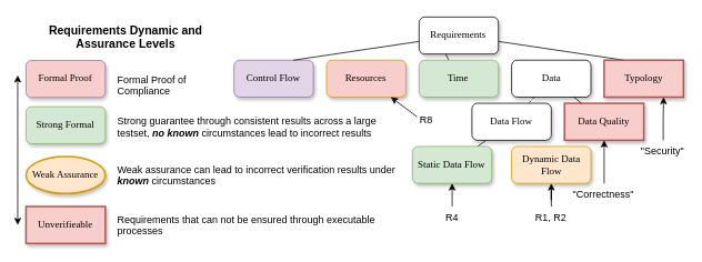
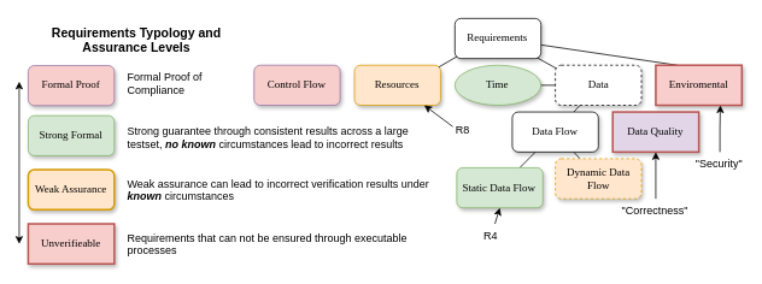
- <mxCell id="2" value="Requirements Dynamic and Assurance Levels" style="text;html=1;align=center;verticalAlign=middle;whiteSpace=wrap;rounded=0;fontSize=14;fontStyle=1" parent="1" vertex="1"><mxGeometry x="30" y="24.44" width="240" height="40" as="geometry" /></mxCell>
+ <mxCell id="2" value="Requirements Typology and Assurance Levels" style="text;html=1;align=center;verticalAlign=middle;whiteSpace=wrap;rounded=0;fontSize=14;fontStyle=1" parent="1" vertex="1"><mxGeometry x="30" y="24.44" width="240" height="40" as="geometry" /></mxCell>
- <mxCell id="4" style="rounded=0;orthogonalLoop=1;jettySize=auto;html=1;endArrow=none;startFill=0;entryX=0.75;entryY=0;entryDx=0;entryDy=0;" parent="1" source="8" target="3" edge="1"><mxGeometry relative="1" as="geometry" /></mxCell>
- <mxCell id="6" style="rounded=0;orthogonalLoop=1;jettySize=auto;html=1;endArrow=none;startFill=0;exitX=0.25;exitY=0.667;exitDx=0;exitDy=0;exitPerimeter=0;" parent="1" source="8" target="11" edge="1"><mxGeometry relative="1" as="geometry" /></mxCell>
+ <mxCell id="6" style="rounded=0;orthogonalLoop=1;jettySize=auto;html=1;endArrow=none;startFill=0;exitX=0.25;exitY=0.667;exitDx=0;exitDy=0;exitPerimeter=0;entryX=0.75;entryY=0.333;entryDx=0;entryDy=0;entryPerimeter=0;" parent="1" source="8" target="10" edge="1"><mxGeometry relative="1" as="geometry" /></mxCell>
+ <mxCell id="7" style="rounded=0;orthogonalLoop=1;jettySize=auto;html=1;endArrow=none;startFill=0;exitX=0.833;exitY=0.833;exitDx=0;exitDy=0;exitPerimeter=0;entryX=0.083;entryY=0.167;entryDx=0;entryDy=0;entryPerimeter=0;" parent="1" source="8" target="9" edge="1"><mxGeometry relative="1" as="geometry" /></mxCell>
- <mxCell id="3" value="Control Flow" style="whiteSpace=wrap;html=1;rounded=1;shadow=1;labelBackgroundColor=none;strokeWidth=1;fontFamily=Verdana;fontSize=12;align=center;fillColor=#e1d5e7;strokeColor=#9673a6;fillStyle=auto;" parent="1" vertex="1"><mxGeometry x="280" y="71.852" width="95.294" height="44.444" as="geometry" /></mxCell>
+ <mxCell id="3" value="Control Flow" style="whiteSpace=wrap;html=1;rounded=1;shadow=1;labelBackgroundColor=none;strokeWidth=1;fontFamily=Verdana;fontSize=12;align=center;fillColor=#f8cecc;strokeColor=#9673a6;fillStyle=auto;" parent="1" vertex="1"><mxGeometry x="280" y="71.852" width="95.294" height="44.444" as="geometry" /></mxCell>
- <mxCell id="10" value="Resources" style="whiteSpace=wrap;html=1;rounded=1;shadow=1;labelBackgroundColor=none;strokeWidth=1;fontFamily=Verdana;fontSize=12;align=center;fillColor=#f8cecc;strokeColor=#d79b00;" parent="1" vertex="1"><mxGeometry x="391.176" y="71.852" width="95.294" height="44.444" as="geometry" /></mxCell>
+ <mxCell id="10" value="Resources" style="whiteSpace=wrap;html=1;rounded=1;shadow=1;labelBackgroundColor=none;strokeWidth=1;fontFamily=Verdana;fontSize=12;align=center;fillColor=#ffe6cc;strokeColor=#d79b00;" parent="1" vertex="1"><mxGeometry x="391.176" y="71.852" width="95.294" height="44.444" as="geometry" /></mxCell>
- <mxCell id="11" value="Time" style="whiteSpace=wrap;html=1;rounded=1;shadow=1;labelBackgroundColor=none;strokeWidth=1;fontFamily=Verdana;fontSize=12;align=center;fillColor=#d5e8d4;strokeColor=#82b366;" parent="1" vertex="1"><mxGeometry x="502.353" y="71.852" width="95.294" height="44.444" as="geometry" /></mxCell>
+ <mxCell id="11" value="Time" style="ellipse;whiteSpace=wrap;html=1;shadow=1;labelBackgroundColor=none;strokeWidth=1;fontFamily=Verdana;fontSize=12;align=center;fillColor=#d5e8d4;strokeColor=#82b366;" parent="1" vertex="1"><mxGeometry x="502.353" y="71.852" width="95.294" height="44.444" as="geometry" /></mxCell>
- <mxCell id="9" value="Data" style="whiteSpace=wrap;html=1;rounded=1;shadow=1;labelBackgroundColor=none;strokeWidth=1;fontFamily=Verdana;fontSize=12;align=center;" parent="1" vertex="1"><mxGeometry x="613.529" y="71.852" width="95.294" height="44.444" as="geometry" /></mxCell>
+ <mxCell id="9" value="Data" style="whiteSpace=wrap;html=1;rounded=1;shadow=1;labelBackgroundColor=none;strokeWidth=1;fontFamily=Verdana;fontSize=12;align=center;dashed=1;" parent="1" vertex="1"><mxGeometry x="613.529" y="71.852" width="95.294" height="44.444" as="geometry" /></mxCell>
- <mxCell id="20" value="Typology" style="whiteSpace=wrap;html=1;rounded=0;shadow=1;labelBackgroundColor=none;strokeWidth=2;fontFamily=Verdana;fontSize=12;align=center;fillColor=#f8cecc;strokeColor=#b85450;" parent="1" vertex="1"><mxGeometry x="724.706" y="71.852" width="95.294" height="44.444" as="geometry" /></mxCell>
+ <mxCell id="20" value="Enviromental" style="whiteSpace=wrap;html=1;rounded=0;shadow=1;labelBackgroundColor=none;strokeWidth=2;fontFamily=Verdana;fontSize=12;align=center;fillColor=#f8cecc;strokeColor=#b85450;" parent="1" vertex="1"><mxGeometry x="724.706" y="71.852" width="95.294" height="44.444" as="geometry" /></mxCell>
- <mxCell id="26" value="Formal Proof of Compliance" style="text;whiteSpace=wrap;html=1;" parent="1" vertex="1"><mxGeometry x="137.65" y="82.22" width="132.35" height="40" as="geometry" /></mxCell>
+ <mxCell id="26" value="Formal Proof of Compliance" style="text;whiteSpace=wrap;html=1;" parent="1" vertex="1"><mxGeometry x="137.65" y="72.22" width="132.35" height="40" as="geometry" /></mxCell>
- <mxCell id="16" value="" style="rounded=0;html=1;labelBackgroundColor=none;startArrow=none;startFill=0;startSize=5;endArrow=none;endFill=0;endSize=5;jettySize=auto;orthogonalLoop=1;strokeWidth=1;fontFamily=Verdana;fontSize=12;dashed=1;" parent="1" source="9" target="14" edge="1"><mxGeometry x="-0.261" y="-13" relative="1" as="geometry"><mxPoint as="offset" /></mxGeometry></mxCell>
+ <mxCell id="16" value="" style="rounded=0;html=1;labelBackgroundColor=none;startArrow=none;startFill=0;startSize=5;endArrow=none;endFill=0;endSize=5;jettySize=auto;orthogonalLoop=1;strokeWidth=1;fontFamily=Verdana;fontSize=12" parent="1" source="9" target="14" edge="1"><mxGeometry x="-0.261" y="-13" relative="1" as="geometry"><mxPoint as="offset" /></mxGeometry></mxCell>
- <mxCell id="17" value="" style="rounded=0;html=1;labelBackgroundColor=none;startArrow=none;startFill=0;startSize=5;endArrow=none;endFill=0;endSize=5;jettySize=auto;orthogonalLoop=1;strokeWidth=1;fontFamily=Verdana;fontSize=12" parent="1" source="9" target="15" edge="1"><mxGeometry x="-0.129" y="17" relative="1" as="geometry"><mxPoint as="offset" /></mxGeometry></mxCell>
+ <mxCell id="17" value="" style="rounded=0;html=1;labelBackgroundColor=none;startArrow=none;startFill=0;startSize=5;endArrow=none;endFill=0;endSize=5;jettySize=auto;orthogonalLoop=1;strokeWidth=1;fontFamily=Verdana;fontSize=12;" parent="1" source="9" target="11" edge="1"><mxGeometry x="-0.129" y="17" relative="1" as="geometry"><mxPoint as="offset" /></mxGeometry></mxCell>
- <mxCell id="15" value="Data Quality" style="whiteSpace=wrap;html=1;rounded=0;shadow=1;labelBackgroundColor=none;strokeWidth=2;fontFamily=Verdana;fontSize=12;align=center;fillColor=#f8cecc;strokeColor=#b85450;" parent="1" vertex="1"><mxGeometry x="677.059" y="123.704" width="95.294" height="44.444" as="geometry" /></mxCell>
+ <mxCell id="15" value="Data Quality" style="whiteSpace=wrap;html=1;rounded=0;shadow=1;labelBackgroundColor=none;strokeWidth=2;fontFamily=Verdana;fontSize=12;align=center;fillColor=#e1d5e7;strokeColor=#b85450;" parent="1" vertex="1"><mxGeometry x="677.059" y="123.704" width="95.294" height="44.444" as="geometry" /></mxCell>
+ <mxCell id="13" style="rounded=0;orthogonalLoop=1;jettySize=auto;html=1;endArrow=none;startFill=0;" parent="1" source="14" target="19" edge="1"><mxGeometry relative="1" as="geometry" /></mxCell>
- <mxCell id="18" value="&lt;div&gt;Static Data Flow&lt;/div&gt;" style="whiteSpace=wrap;html=1;rounded=1;shadow=1;labelBackgroundColor=none;strokeWidth=1;fontFamily=Verdana;fontSize=12;align=center;fillColor=#d5e8d4;strokeColor=#82b366;" parent="1" vertex="1"><mxGeometry x="494.412" y="175.556" width="95.294" height="44.444" as="geometry" /></mxCell>
+ <mxCell id="18" value="&lt;div&gt;Static Data Flow&lt;/div&gt;" style="whiteSpace=wrap;html=1;rounded=1;shadow=1;labelBackgroundColor=none;strokeWidth=1;fontFamily=Verdana;fontSize=12;align=center;fillColor=#d5e8d4;strokeColor=#82b366;" parent="1" vertex="1"><mxGeometry x="504.412" y="185.556" width="95.294" height="44.444" as="geometry" /></mxCell>
- <mxCell id="19" value="Dynamic Data Flow" style="whiteSpace=wrap;html=1;rounded=1;shadow=1;labelBackgroundColor=none;strokeWidth=1;fontFamily=Verdana;fontSize=12;align=center;fillColor=#ffe6cc;strokeColor=#d79b00;" parent="1" vertex="1"><mxGeometry x="613.529" y="175.556" width="95.294" height="44.444" as="geometry" /></mxCell>
+ <mxCell id="19" value="Dynamic Data Flow" style="whiteSpace=wrap;html=1;rounded=1;shadow=1;labelBackgroundColor=none;strokeWidth=1;fontFamily=Verdana;fontSize=12;align=center;fillColor=#ffe6cc;strokeColor=#d79b00;dashed=1;" parent="1" vertex="1"><mxGeometry x="613.529" y="175.556" width="95.294" height="44.444" as="geometry" /></mxCell>
- <mxCell id="23" value="Weak Assurance" style="ellipse;whiteSpace=wrap;html=1;shadow=1;labelBackgroundColor=none;strokeWidth=2;fontFamily=Verdana;fontSize=12;align=center;fillColor=#ffe6cc;strokeColor=#d79b00;" parent="1" vertex="1"><mxGeometry x="30.006" y="187.782" width="95.294" height="44.444" as="geometry" /></mxCell>
+ <mxCell id="23" value="Weak Assurance" style="whiteSpace=wrap;html=1;rounded=1;shadow=1;labelBackgroundColor=none;strokeWidth=2;fontFamily=Verdana;fontSize=12;align=center;fillColor=#ffe6cc;strokeColor=#d79b00;" parent="1" vertex="1"><mxGeometry x="30.006" y="187.782" width="95.294" height="44.444" as="geometry" /></mxCell>
- <mxCell id="32" style="edgeStyle=orthogonalEdgeStyle;rounded=0;orthogonalLoop=1;jettySize=auto;html=1;" parent="1" source="33" target="19" edge="1"><mxGeometry relative="1" as="geometry" /></mxCell>
- <mxCell id="33" value="R1, R2" style="text;whiteSpace=wrap;html=1;align=center;" parent="1" vertex="1"><mxGeometry x="637.94" y="247.78" width="46.47" height="30" as="geometry" /></mxCell>
